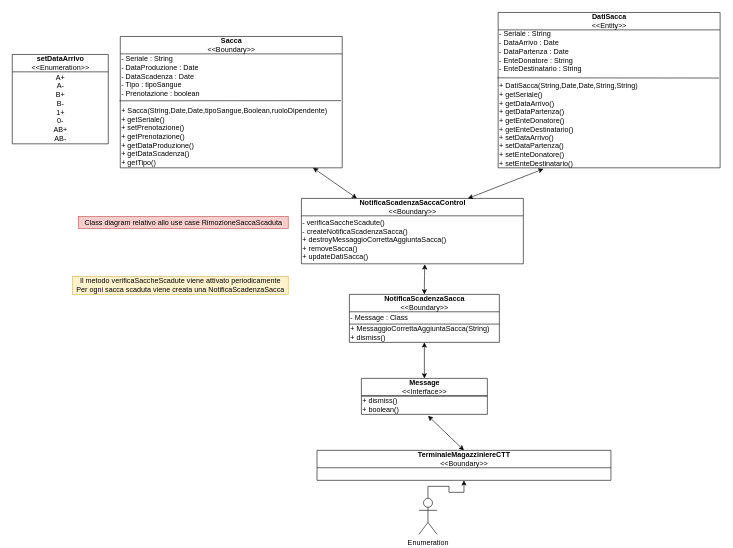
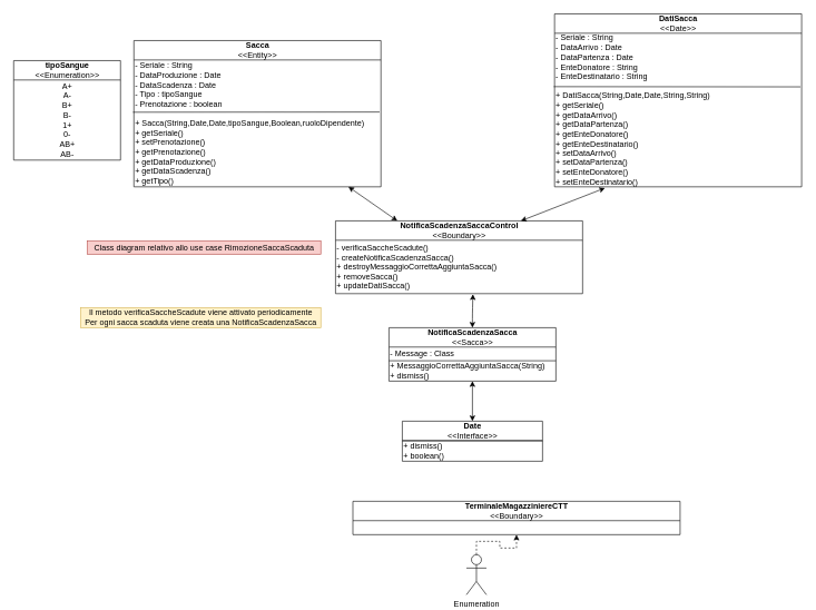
- <mxCell id="25" value="DatiSacca&lt;br&gt;&lt;span style=&quot;font-weight: 400&quot;&gt;&amp;lt;&amp;lt;Entity&amp;gt;&amp;gt;&lt;/span&gt;" style="swimlane;fontStyle=1;align=center;verticalAlign=middle;childLayout=stackLayout;horizontal=1;startSize=29;horizontalStack=0;resizeParent=1;resizeParentMax=0;resizeLast=0;collapsible=0;marginBottom=0;html=1;" parent="1" vertex="1"><mxGeometry x="830" y="20" width="370" height="259" as="geometry" /></mxCell>
+ <mxCell id="25" value="DatiSacca&lt;br&gt;&lt;span style=&quot;font-weight: 400&quot;&gt;&amp;lt;&amp;lt;Date&amp;gt;&amp;gt;&lt;/span&gt;" style="swimlane;fontStyle=1;align=center;verticalAlign=middle;childLayout=stackLayout;horizontal=1;startSize=29;horizontalStack=0;resizeParent=1;resizeParentMax=0;resizeLast=0;collapsible=0;marginBottom=0;html=1;" parent="1" vertex="1"><mxGeometry x="830" y="20" width="370" height="259" as="geometry" /></mxCell>
- <mxCell id="2" value="Sacca&lt;br&gt;&lt;span style=&quot;font-weight: 400&quot;&gt;&amp;lt;&amp;lt;Boundary&amp;gt;&amp;gt;&lt;/span&gt;" style="swimlane;fontStyle=1;align=center;verticalAlign=middle;childLayout=stackLayout;horizontal=1;startSize=29;horizontalStack=0;resizeParent=1;resizeParentMax=0;resizeLast=0;collapsible=0;marginBottom=0;html=1;" parent="1" vertex="1"><mxGeometry x="200" y="60" width="370" height="219" as="geometry" /></mxCell>
+ <mxCell id="2" value="Sacca&lt;br&gt;&lt;span style=&quot;font-weight: 400&quot;&gt;&amp;lt;&amp;lt;Entity&amp;gt;&amp;gt;&lt;/span&gt;" style="swimlane;fontStyle=1;align=center;verticalAlign=middle;childLayout=stackLayout;horizontal=1;startSize=29;horizontalStack=0;resizeParent=1;resizeParentMax=0;resizeLast=0;collapsible=0;marginBottom=0;html=1;" parent="1" vertex="1"><mxGeometry x="200" y="60" width="370" height="219" as="geometry" /></mxCell>
- <mxCell id="5" value="setDataArrivo&lt;br&gt;&lt;span style=&quot;font-weight: 400&quot;&gt;&amp;lt;&amp;lt;Enumeration&amp;gt;&amp;gt;&lt;/span&gt;" style="swimlane;fontStyle=1;align=center;verticalAlign=middle;childLayout=stackLayout;horizontal=1;startSize=29;horizontalStack=0;resizeParent=1;resizeParentMax=0;resizeLast=0;collapsible=0;marginBottom=0;html=1;" parent="1" vertex="1"><mxGeometry x="20" y="90" width="160" height="149" as="geometry" /></mxCell>
+ <mxCell id="5" value="tipoSangue&lt;br&gt;&lt;span style=&quot;font-weight: 400&quot;&gt;&amp;lt;&amp;lt;Enumeration&amp;gt;&amp;gt;&lt;/span&gt;" style="swimlane;fontStyle=1;align=center;verticalAlign=middle;childLayout=stackLayout;horizontal=1;startSize=29;horizontalStack=0;resizeParent=1;resizeParentMax=0;resizeLast=0;collapsible=0;marginBottom=0;html=1;" parent="1" vertex="1"><mxGeometry x="20" y="90" width="160" height="149" as="geometry" /></mxCell>
- <mxCell id="17" value="NotificaScadenzaSacca&lt;br&gt;&lt;span style=&quot;font-weight: 400&quot;&gt;&amp;lt;&amp;lt;Boundary&amp;gt;&amp;gt;&lt;/span&gt;" style="swimlane;fontStyle=1;align=center;verticalAlign=middle;childLayout=stackLayout;horizontal=1;startSize=29;horizontalStack=0;resizeParent=1;resizeParentMax=0;resizeLast=0;collapsible=0;marginBottom=0;html=1;" parent="1" vertex="1"><mxGeometry x="582" y="490" width="250" height="80" as="geometry" /></mxCell>
+ <mxCell id="17" value="NotificaScadenzaSacca&lt;br&gt;&lt;span style=&quot;font-weight: 400&quot;&gt;&amp;lt;&amp;lt;Sacca&amp;gt;&amp;gt;&lt;/span&gt;" style="swimlane;fontStyle=1;align=center;verticalAlign=middle;childLayout=stackLayout;horizontal=1;startSize=29;horizontalStack=0;resizeParent=1;resizeParentMax=0;resizeLast=0;collapsible=0;marginBottom=0;html=1;" parent="1" vertex="1"><mxGeometry x="582" y="490" width="250" height="80" as="geometry" /></mxCell>
- <mxCell id="13" value="Message&lt;br&gt;&lt;span style=&quot;font-weight: 400&quot;&gt;&amp;lt;&amp;lt;Interface&amp;gt;&amp;gt;&lt;/span&gt;" style="swimlane;fontStyle=1;align=center;verticalAlign=middle;childLayout=stackLayout;horizontal=1;startSize=29;horizontalStack=0;resizeParent=1;resizeParentMax=0;resizeLast=0;collapsible=0;marginBottom=0;html=1;" parent="1" vertex="1"><mxGeometry x="602" y="630" width="210" height="60" as="geometry" /></mxCell>
+ <mxCell id="13" value="Date&lt;br&gt;&lt;span style=&quot;font-weight: 400&quot;&gt;&amp;lt;&amp;lt;Interface&amp;gt;&amp;gt;&lt;/span&gt;" style="swimlane;fontStyle=1;align=center;verticalAlign=middle;childLayout=stackLayout;horizontal=1;startSize=29;horizontalStack=0;resizeParent=1;resizeParentMax=0;resizeLast=0;collapsible=0;marginBottom=0;html=1;" parent="1" vertex="1"><mxGeometry x="602" y="630" width="210" height="60" as="geometry" /></mxCell>
- <mxCell id="16" value="" style="endArrow=classic;startArrow=classic;html=1;exitX=0.5;exitY=0;exitDx=0;exitDy=0;entryX=0.529;entryY=1.081;entryDx=0;entryDy=0;entryPerimeter=0;" parent="1" source="8" target="15" edge="1"><mxGeometry width="50" height="50" relative="1" as="geometry"><mxPoint x="500" y="600" as="sourcePoint" /><mxPoint x="716" y="693" as="targetPoint" /></mxGeometry></mxCell>
- <mxCell id="9" style="edgeStyle=orthogonalEdgeStyle;rounded=0;orthogonalLoop=1;jettySize=auto;html=1;entryX=0.5;entryY=1;entryDx=0;entryDy=0;" parent="1" source="10" target="8" edge="1"><mxGeometry relative="1" as="geometry"><mxPoint x="1055" y="709" as="sourcePoint" /><mxPoint x="1055" y="759" as="targetPoint" /></mxGeometry></mxCell>
+ <mxCell id="9" style="edgeStyle=orthogonalEdgeStyle;rounded=0;orthogonalLoop=1;jettySize=auto;html=1;entryX=0.5;entryY=1;entryDx=0;entryDy=0;dashed=1;" parent="1" source="10" target="8" edge="1"><mxGeometry relative="1" as="geometry"><mxPoint x="1055" y="709" as="sourcePoint" /><mxPoint x="1055" y="759" as="targetPoint" /></mxGeometry></mxCell>
